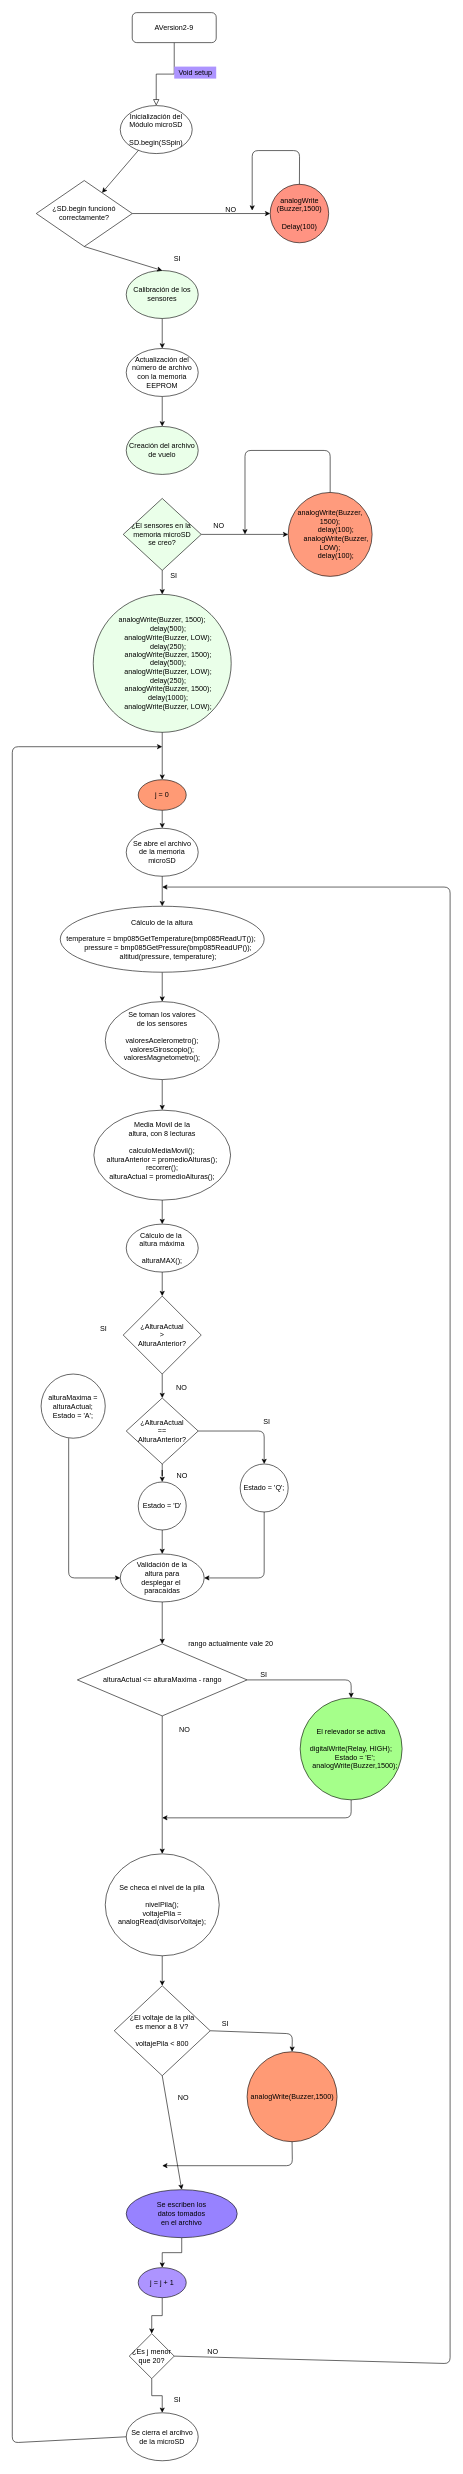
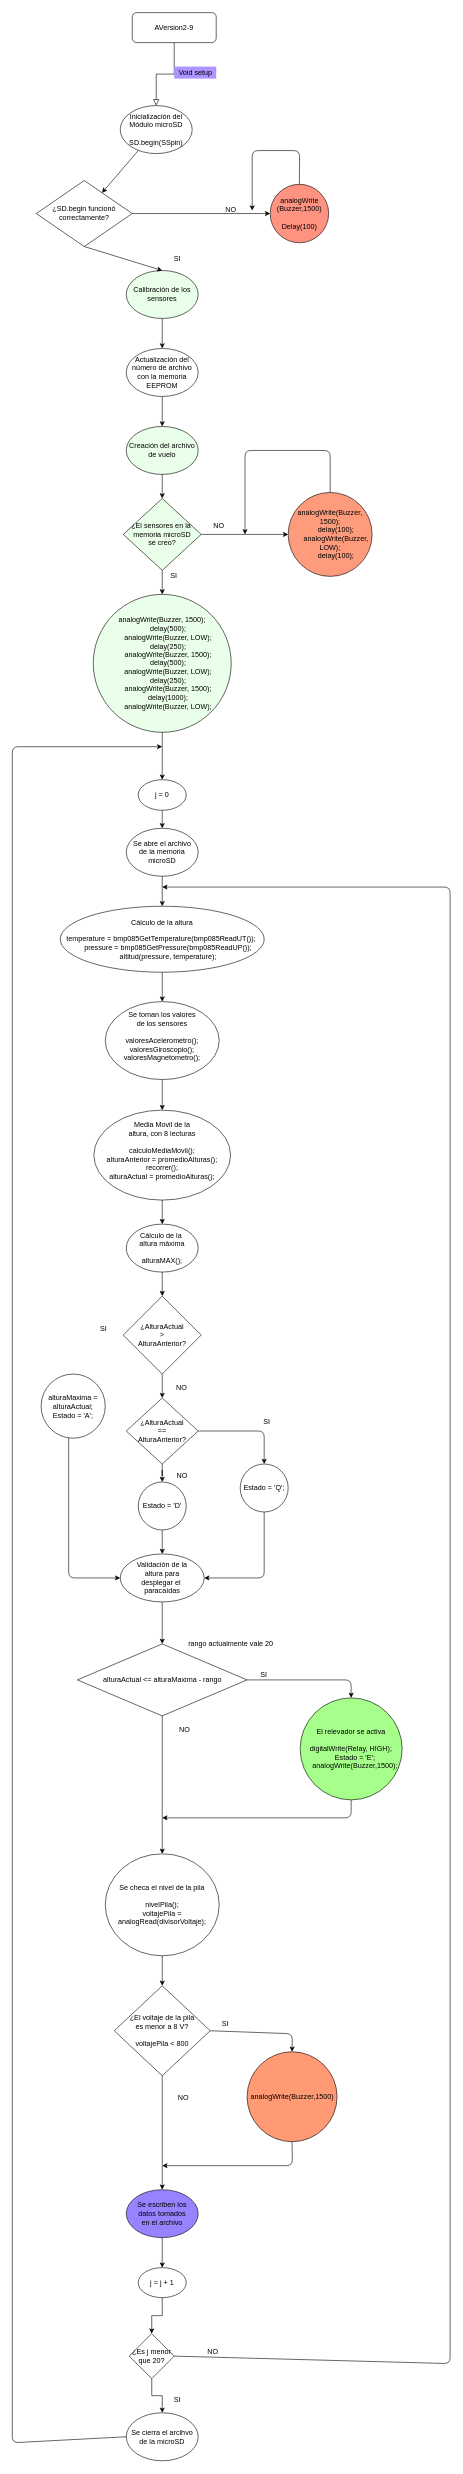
+ <mxCell id="18" value="" style="endArrow=classic;html=1;exitX=0.5;exitY=1;exitDx=0;exitDy=0;entryX=0.5;entryY=0;entryDx=0;entryDy=0;" edge="1" parent="1" source="15" target="17"><mxGeometry width="50" height="50" relative="1" as="geometry"><mxPoint x="370" y="840" as="sourcePoint" /><mxPoint x="420" y="790" as="targetPoint" /></mxGeometry></mxCell>
- <mxCell id="27" value="j = 0" style="ellipse;whiteSpace=wrap;html=1;fillColor=#ff9a75;" vertex="1" parent="1"><mxGeometry x="230" y="1299" width="80" height="51" as="geometry" /></mxCell>
+ <mxCell id="27" value="j = 0" style="ellipse;whiteSpace=wrap;html=1;fillColor=#FFFFFF;" vertex="1" parent="1"><mxGeometry x="230" y="1299" width="80" height="51" as="geometry" /></mxCell>
- <mxCell id="33" value="Se escriben los&lt;br&gt;datos tomados&lt;br&gt;en el archivo" style="ellipse;whiteSpace=wrap;html=1;fillColor=#9782FF;" vertex="1" parent="1"><mxGeometry x="210" y="3650" width="185" height="80" as="geometry" /></mxCell>
+ <mxCell id="33" value="Se escriben los&lt;br&gt;datos tomados&lt;br&gt;en el archivo" style="ellipse;whiteSpace=wrap;html=1;fillColor=#9782FF;" vertex="1" parent="1"><mxGeometry x="210" y="3650" width="120" height="80" as="geometry" /></mxCell>
- <mxCell id="35" value="j = j + 1" style="ellipse;whiteSpace=wrap;html=1;fillColor=#ad94ff;" vertex="1" parent="1"><mxGeometry x="230" y="3780" width="80" height="50" as="geometry" /></mxCell>
+ <mxCell id="35" value="j = j + 1" style="ellipse;whiteSpace=wrap;html=1;fillColor=#FFFFFF;" vertex="1" parent="1"><mxGeometry x="230" y="3780" width="80" height="50" as="geometry" /></mxCell>
